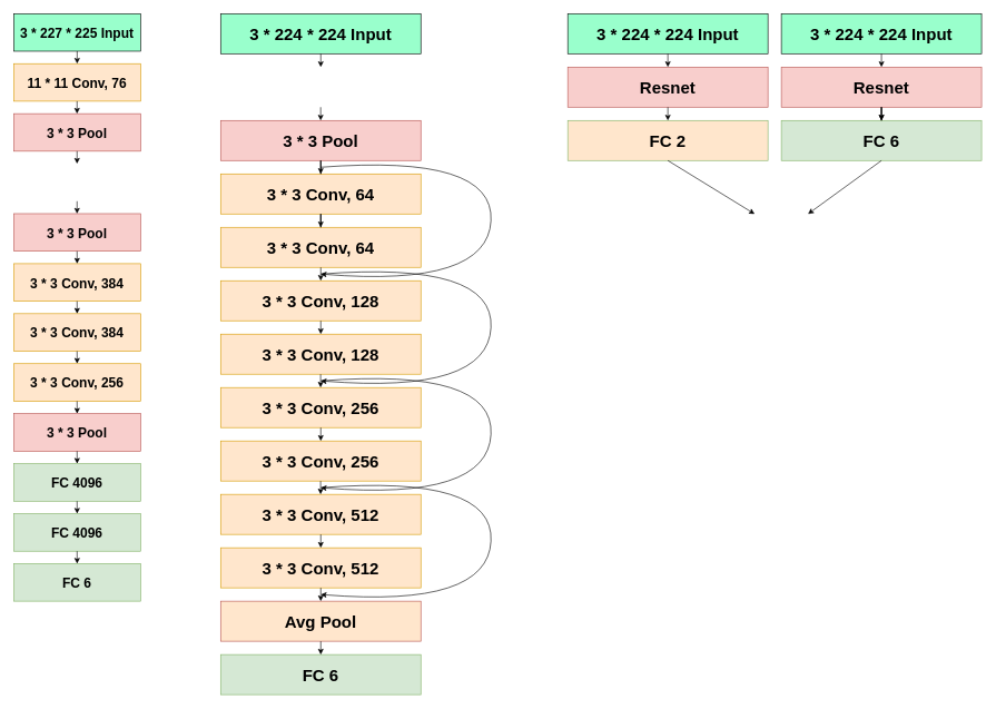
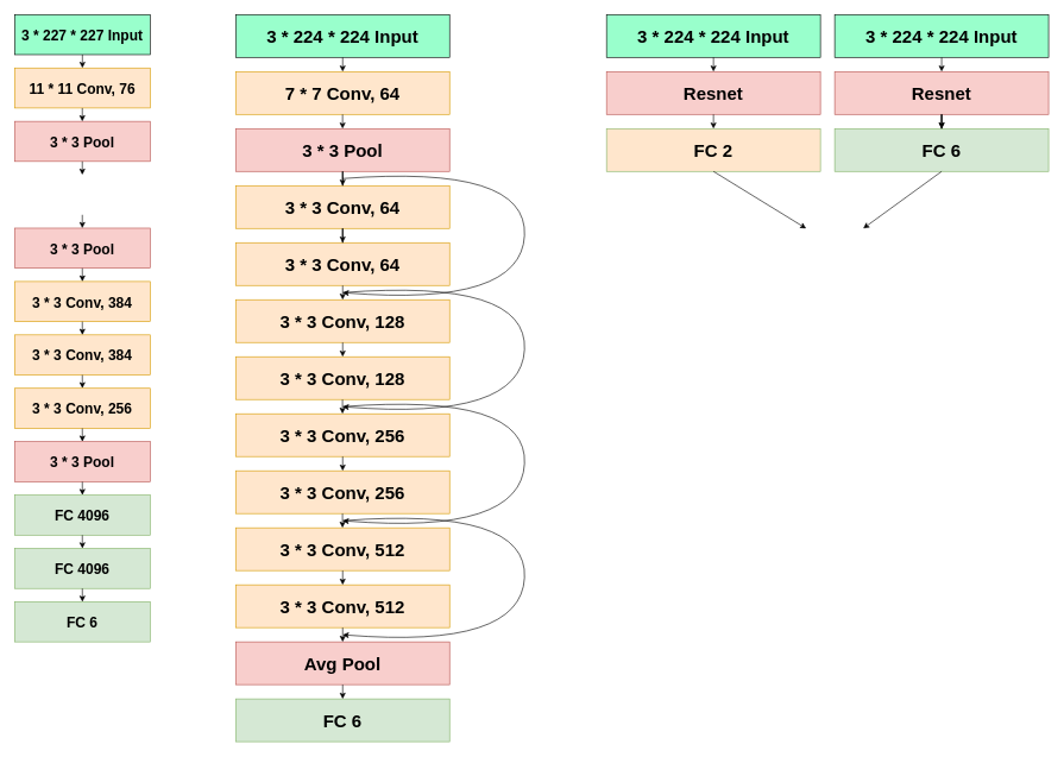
- <mxCell id="14" value="&lt;b style=&quot;&quot;&gt;&lt;font style=&quot;font-size: 20px;&quot;&gt;3 * 227 * 225 Input&lt;/font&gt;&lt;/b&gt;" style="rounded=0;whiteSpace=wrap;html=1;fillColor=#99FFCC;" parent="3" vertex="1"><mxGeometry width="190" height="56.17" as="geometry" /></mxCell>
+ <mxCell id="14" value="&lt;b style=&quot;&quot;&gt;&lt;font style=&quot;font-size: 20px;&quot;&gt;3 * 227 * 227 Input&lt;/font&gt;&lt;/b&gt;" style="rounded=0;whiteSpace=wrap;html=1;fillColor=#99FFCC;" parent="3" vertex="1"><mxGeometry width="190" height="56.17" as="geometry" /></mxCell>
+ <mxCell id="27" value="&lt;font style=&quot;font-size: 25px;&quot;&gt;&lt;b&gt;7 * 7 Conv, 64&lt;/b&gt;&lt;/font&gt;" style="rounded=0;whiteSpace=wrap;html=1;fillColor=#ffe6cc;strokeColor=#d79b00;" parent="26" vertex="1"><mxGeometry y="80" width="300" height="60" as="geometry" /></mxCell>
- <mxCell id="50" value="&lt;font style=&quot;font-size: 25px;&quot;&gt;&lt;b&gt;Avg Pool&lt;/b&gt;&lt;/font&gt;" style="rounded=0;whiteSpace=wrap;html=1;fillColor=#ffe6cc;strokeColor=#b85450;" parent="26" vertex="1"><mxGeometry y="880" width="300" height="60" as="geometry" /></mxCell>
+ <mxCell id="50" value="&lt;font style=&quot;font-size: 25px;&quot;&gt;&lt;b&gt;Avg Pool&lt;/b&gt;&lt;/font&gt;" style="rounded=0;whiteSpace=wrap;html=1;fillColor=#f8cecc;strokeColor=#b85450;" parent="26" vertex="1"><mxGeometry y="880" width="300" height="60" as="geometry" /></mxCell>
